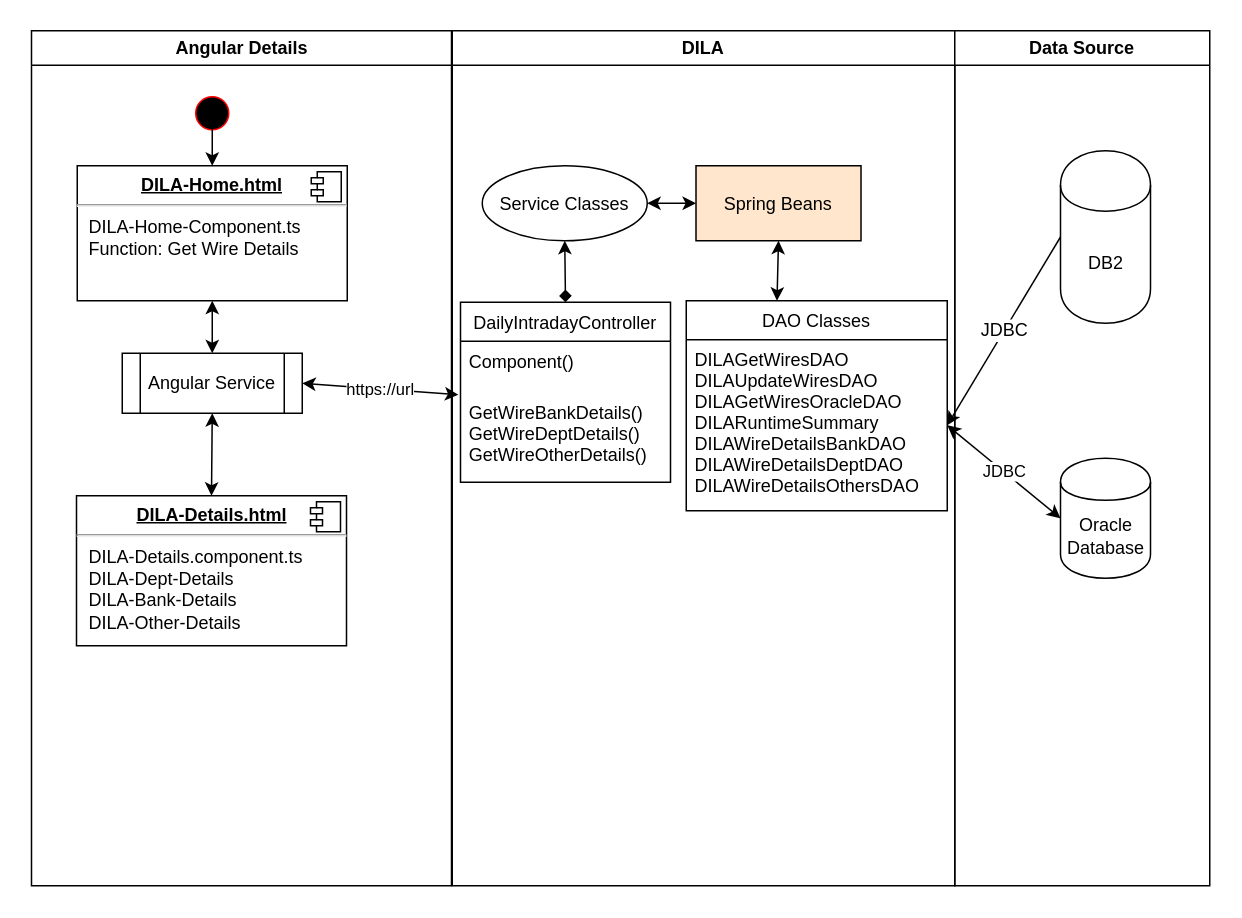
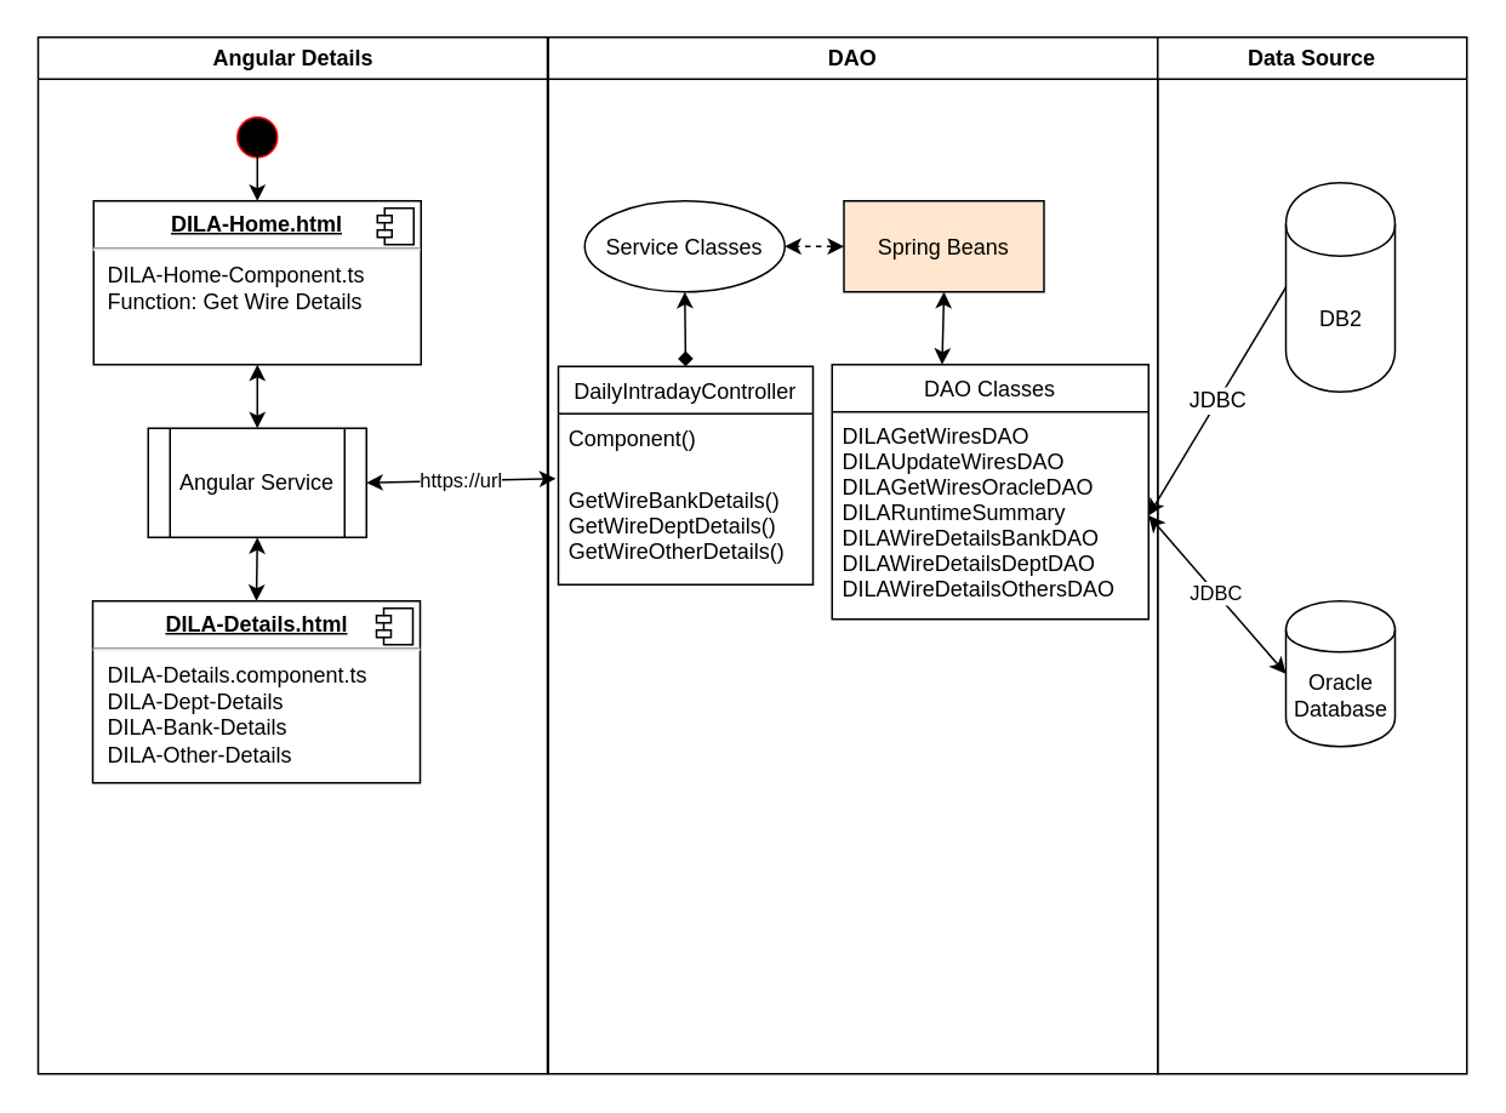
- <mxCell id="13" value="DILA" style="swimlane;whiteSpace=wrap;startSize=23;" parent="1" vertex="1"><mxGeometry x="301" y="20" width="335" height="570" as="geometry" /></mxCell>
+ <mxCell id="13" value="DAO" style="swimlane;whiteSpace=wrap;startSize=23;" parent="1" vertex="1"><mxGeometry x="301" y="20" width="335" height="570" as="geometry" /></mxCell>
- <mxCell id="17" value="" style="endArrow=classic;startArrow=classic;html=1;entryX=1;entryY=0.5;entryDx=0;entryDy=0;exitX=0;exitY=0.5;exitDx=0;exitDy=0;" edge="1" parent="13" source="14" target="15"><mxGeometry width="50" height="50" relative="1" as="geometry"><mxPoint x="85.5" y="150" as="sourcePoint" /><mxPoint x="85.5" y="233" as="targetPoint" /></mxGeometry></mxCell>
+ <mxCell id="17" value="" style="endArrow=classic;startArrow=classic;html=1;entryX=1;entryY=0.5;entryDx=0;entryDy=0;exitX=0;exitY=0.5;exitDx=0;exitDy=0;dashed=1;" edge="1" parent="13" source="14" target="15"><mxGeometry width="50" height="50" relative="1" as="geometry"><mxPoint x="85.5" y="150" as="sourcePoint" /><mxPoint x="85.5" y="233" as="targetPoint" /></mxGeometry></mxCell>
- <mxCell id="6" value="Angular Service" style="shape=process;whiteSpace=wrap;html=1;backgroundOutline=1;fontSize=12;" vertex="1" parent="2"><mxGeometry x="60.5" y="215" width="120" height="40" as="geometry" /></mxCell>
+ <mxCell id="6" value="Angular Service" style="shape=process;whiteSpace=wrap;html=1;backgroundOutline=1;fontSize=12;" vertex="1" parent="2"><mxGeometry x="60.5" y="215" width="120" height="60" as="geometry" /></mxCell>
- <mxCell id="26" value="Oracle Database" style="shape=cylinder;whiteSpace=wrap;html=1;boundedLbl=1;backgroundOutline=1;" vertex="1" parent="24"><mxGeometry x="70.5" y="285" width="60" height="80" as="geometry" /></mxCell>
+ <mxCell id="26" value="Oracle Database" style="shape=cylinder;whiteSpace=wrap;html=1;boundedLbl=1;backgroundOutline=1;" vertex="1" parent="24"><mxGeometry x="70.5" y="310" width="60" height="80" as="geometry" /></mxCell>
